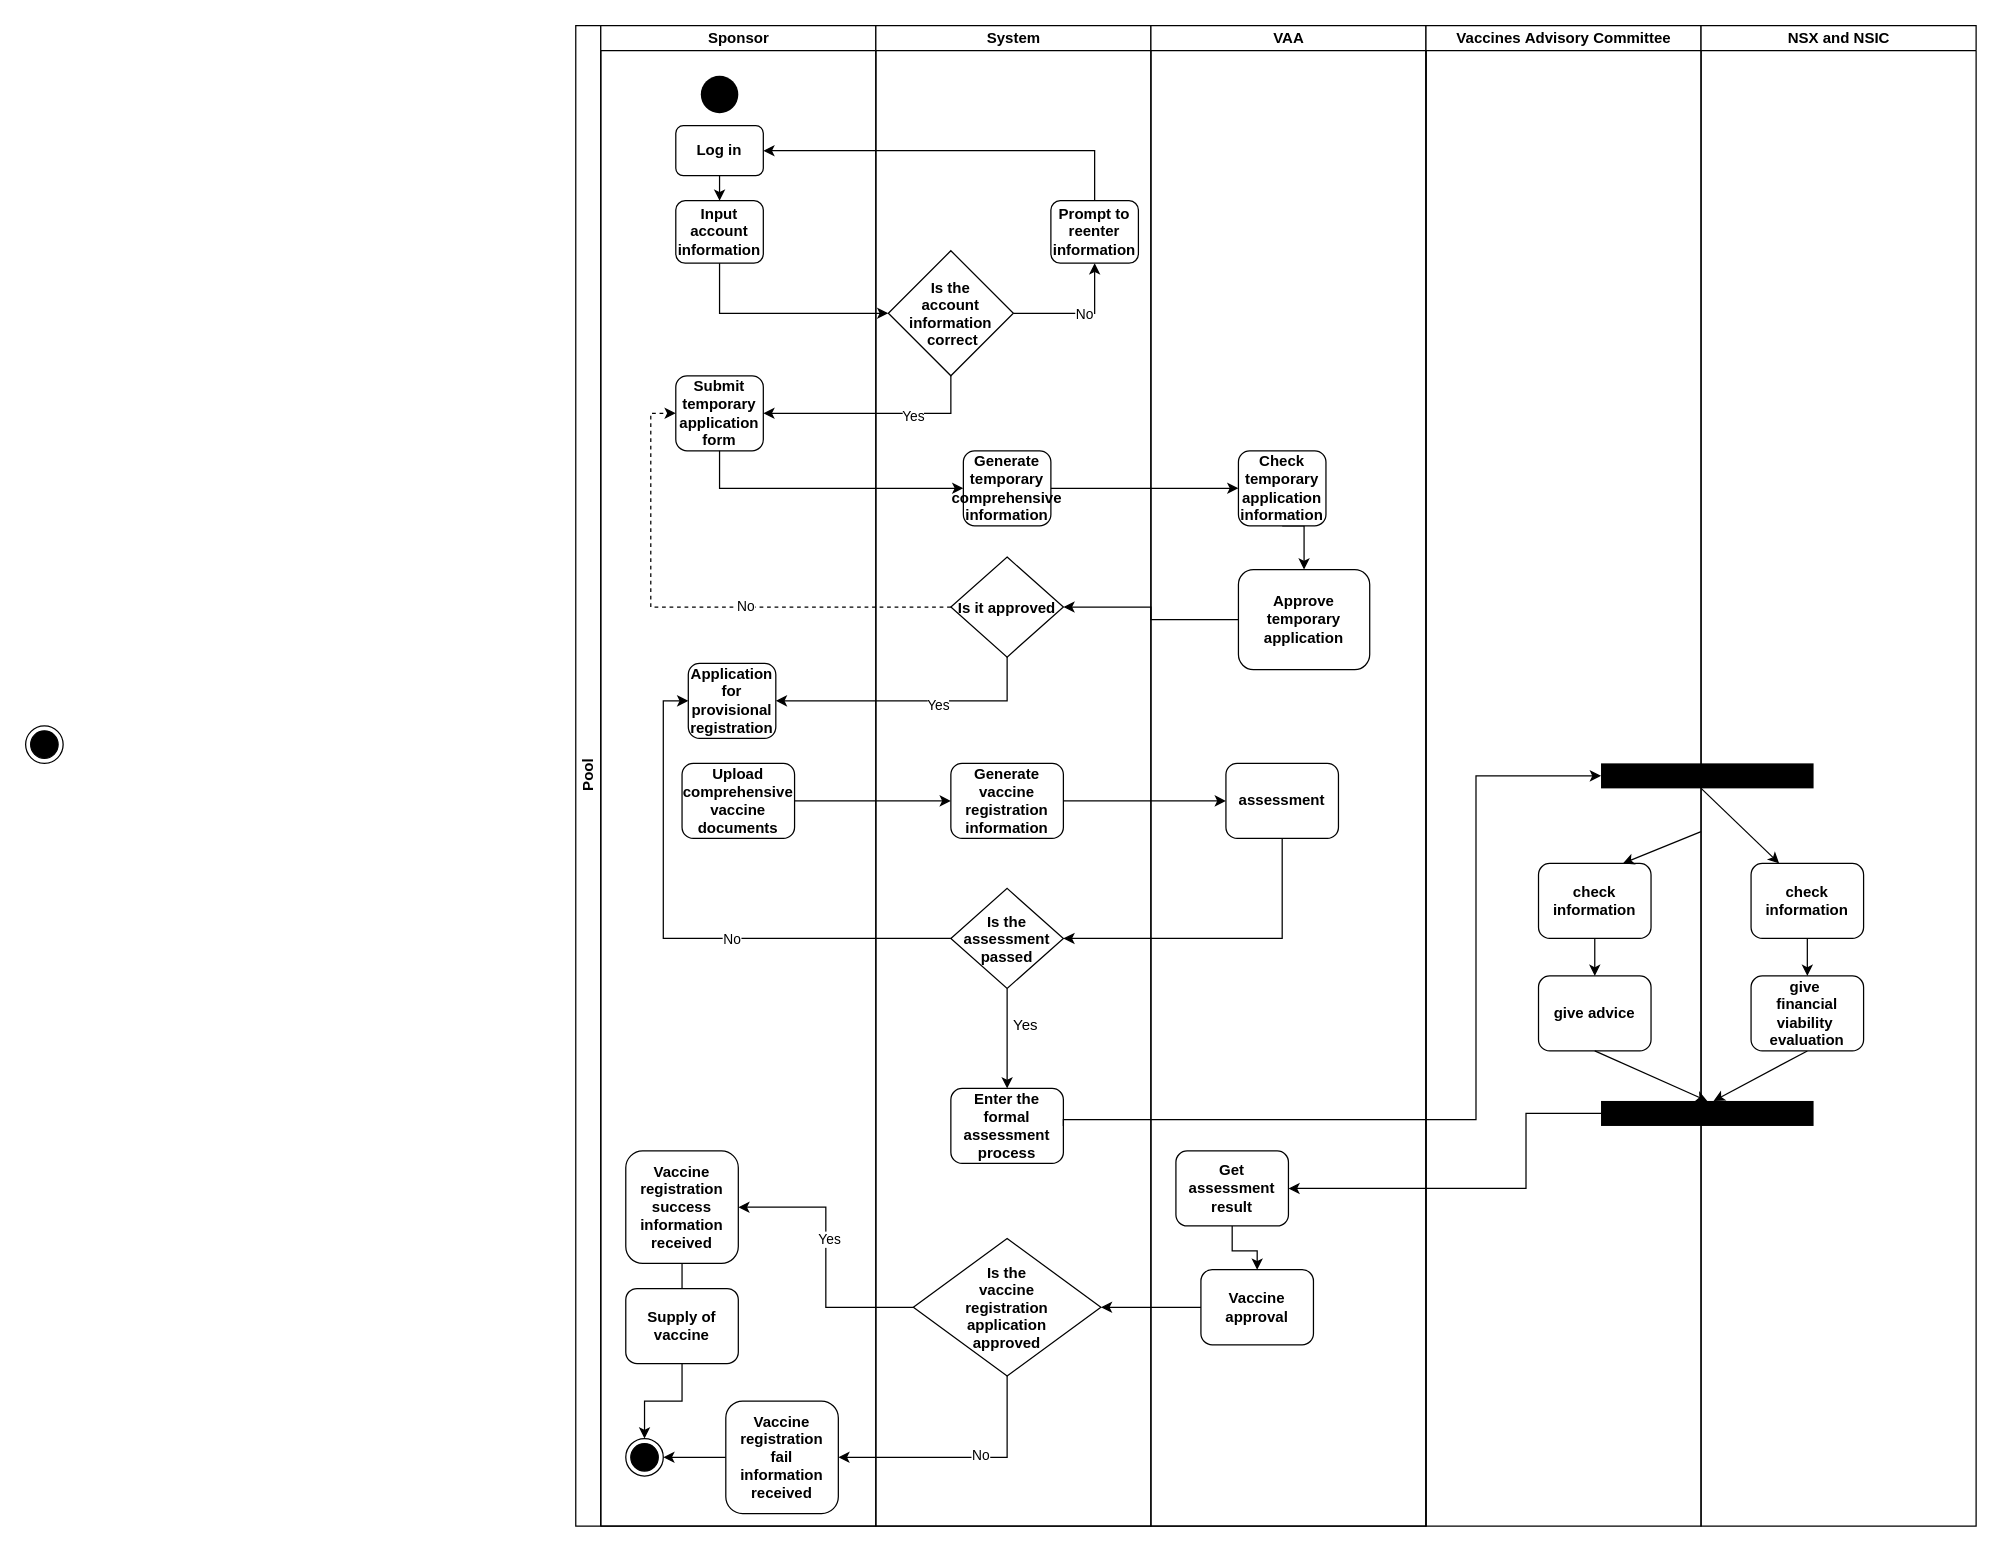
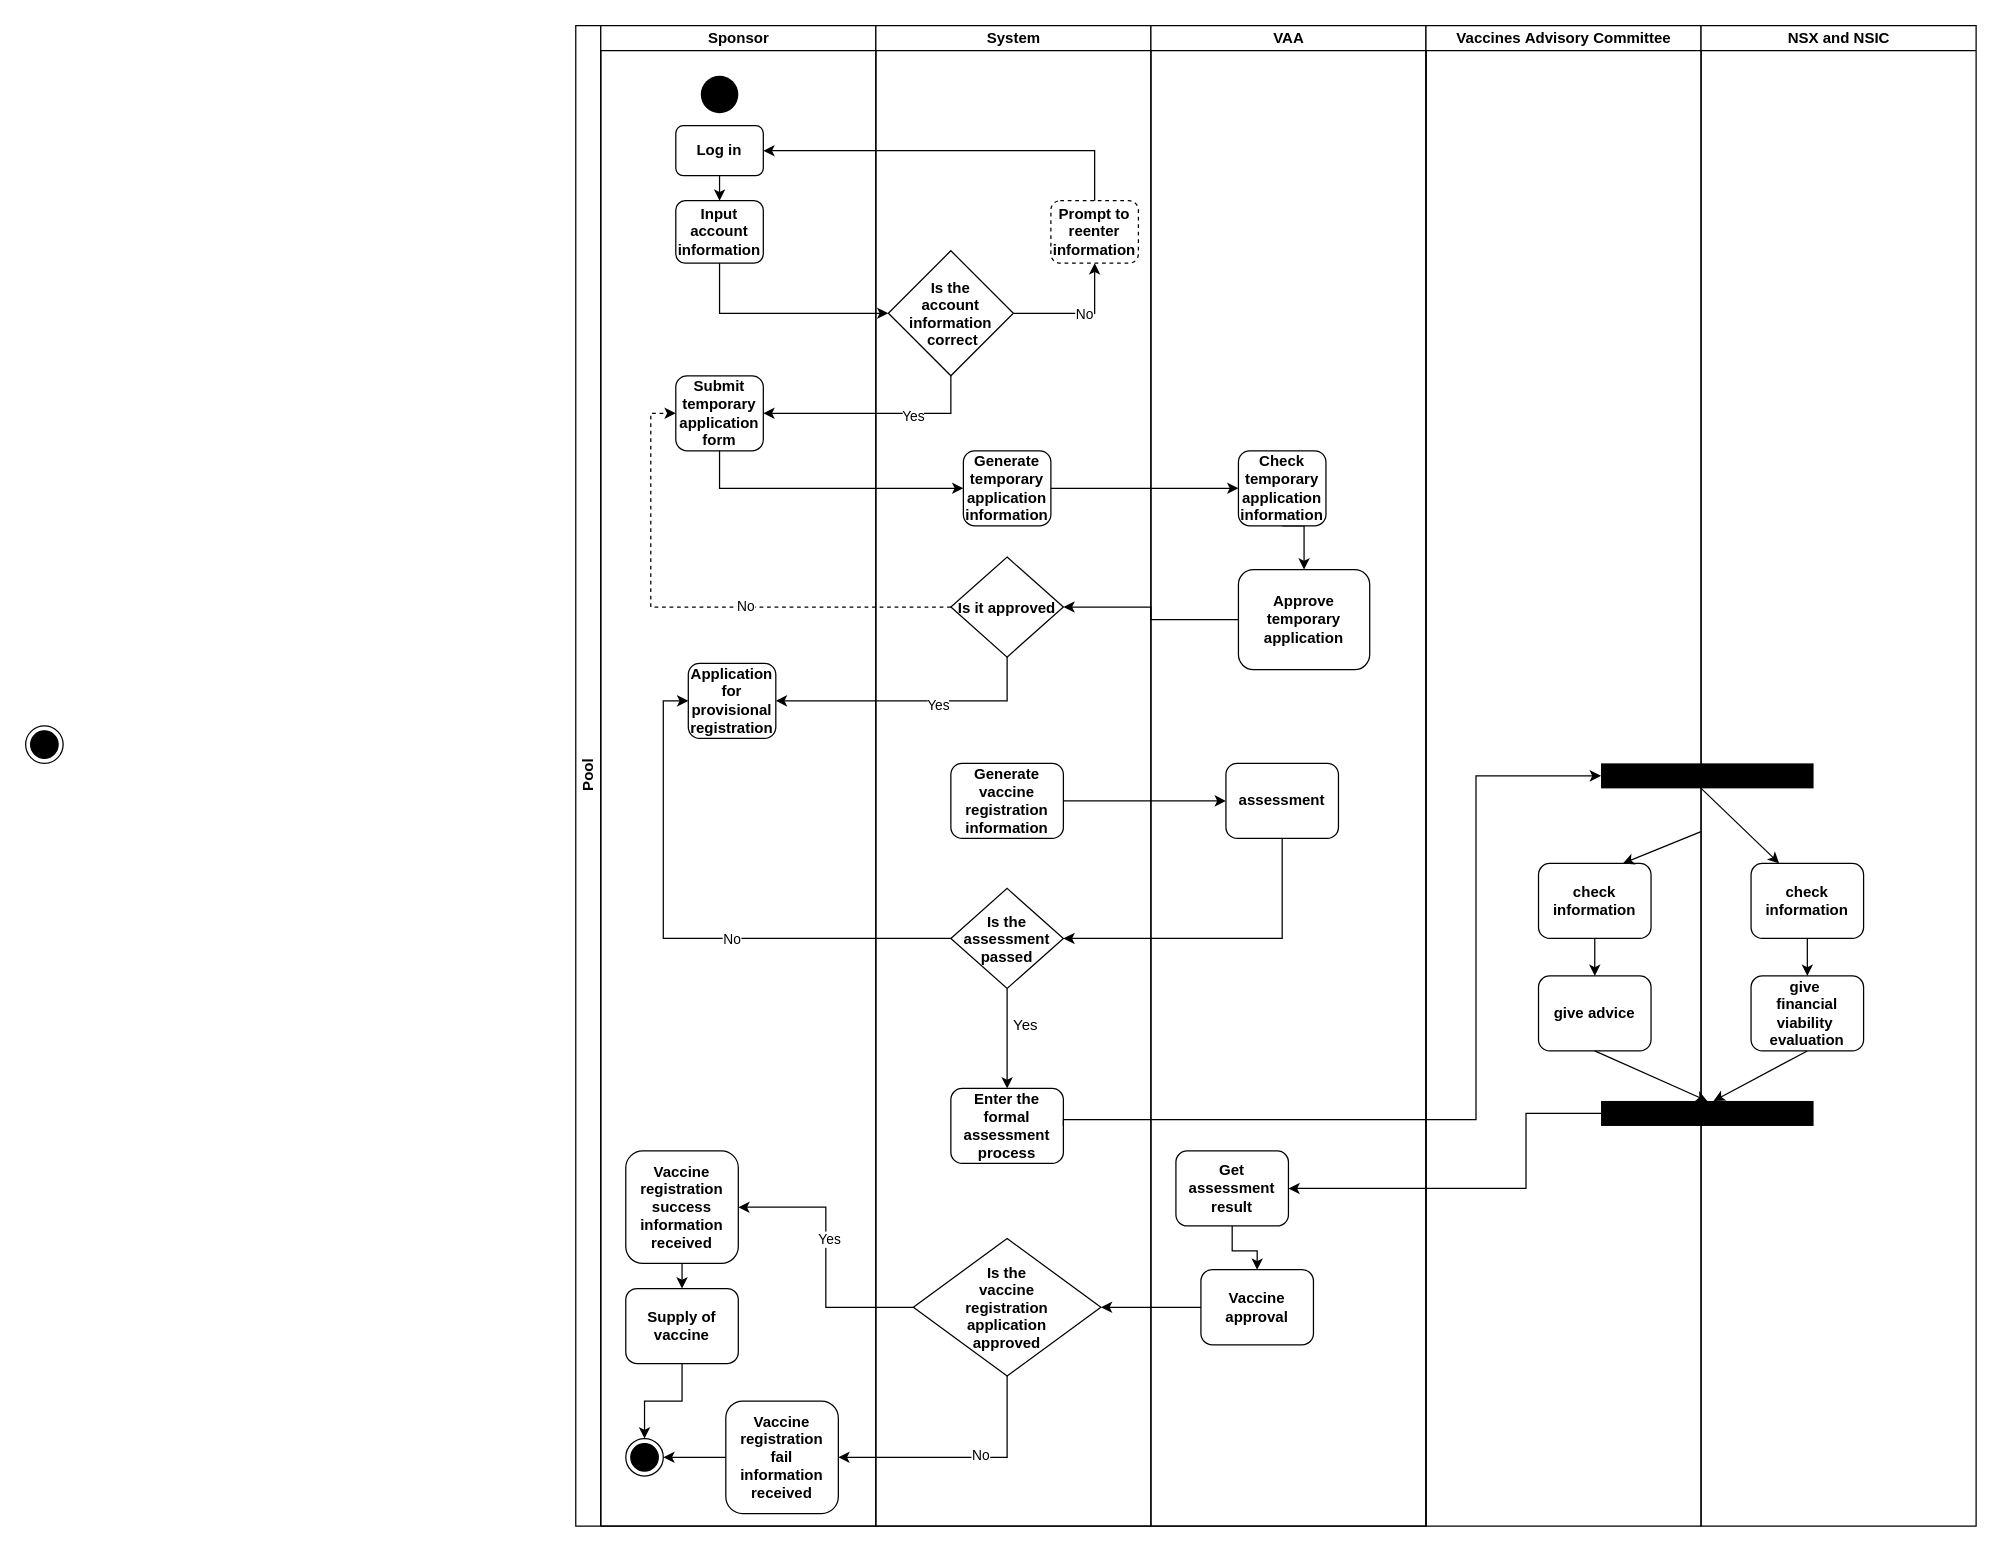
- <mxCell id="22" value="Prompt to reenter information" style="rounded=1;whiteSpace=wrap;html=1;fontStyle=1" vertex="1" parent="18"><mxGeometry x="140" y="140" width="70" height="50" as="geometry" /></mxCell>
+ <mxCell id="22" value="Prompt to reenter information" style="rounded=1;whiteSpace=wrap;html=1;fontStyle=1;dashed=1;" vertex="1" parent="18"><mxGeometry x="140" y="140" width="70" height="50" as="geometry" /></mxCell>
- <mxCell id="23" value="Generate temporary comprehensive information" style="rounded=1;whiteSpace=wrap;html=1;fontStyle=1" vertex="1" parent="18"><mxGeometry x="70" y="340" width="70" height="60" as="geometry" /></mxCell>
+ <mxCell id="23" value="Generate temporary application information" style="rounded=1;whiteSpace=wrap;html=1;fontStyle=1" vertex="1" parent="18"><mxGeometry x="70" y="340" width="70" height="60" as="geometry" /></mxCell>
- <mxCell id="10" value="Upload comprehensive vaccine documents" style="rounded=1;whiteSpace=wrap;html=1;fontStyle=1" vertex="1" parent="3"><mxGeometry x="65" y="590" width="90" height="60" as="geometry" /></mxCell>
- <mxCell id="49" style="edgeStyle=orthogonalEdgeStyle;rounded=0;orthogonalLoop=1;jettySize=auto;html=1;exitX=1;exitY=0.5;exitDx=0;exitDy=0;entryX=0;entryY=0.5;entryDx=0;entryDy=0;" edge="1" parent="2" source="10" target="25"><mxGeometry relative="1" as="geometry" /></mxCell>
- <mxCell id="16" style="edgeStyle=orthogonalEdgeStyle;rounded=0;orthogonalLoop=1;jettySize=auto;html=1;exitX=0.5;exitY=1;exitDx=0;exitDy=0;entryX=0.5;entryY=0;entryDx=0;entryDy=0;endArrow=none;endFill=1;" edge="1" parent="3" source="17" target="14"><mxGeometry relative="1" as="geometry" /></mxCell>
+ <mxCell id="16" style="edgeStyle=orthogonalEdgeStyle;rounded=0;orthogonalLoop=1;jettySize=auto;html=1;exitX=0.5;exitY=1;exitDx=0;exitDy=0;entryX=0.5;entryY=0;entryDx=0;entryDy=0;endArrow=classic;endFill=1;" edge="1" parent="3" source="17" target="14"><mxGeometry relative="1" as="geometry" /></mxCell>
